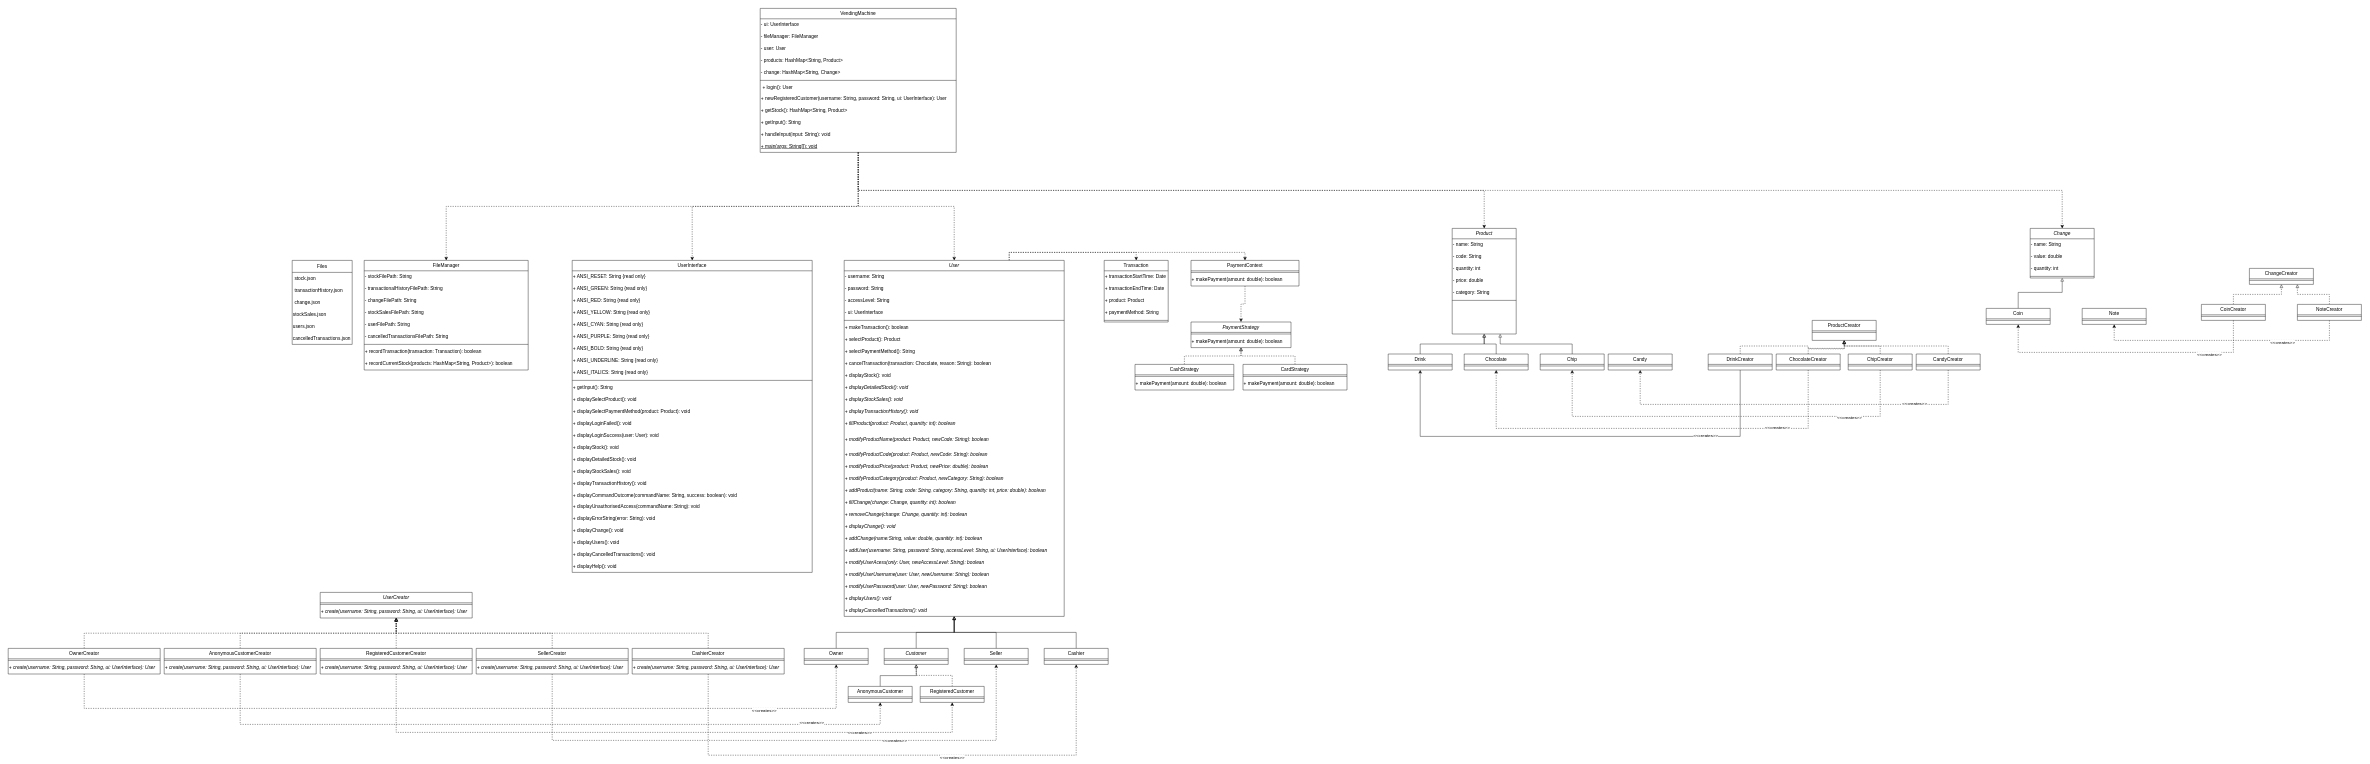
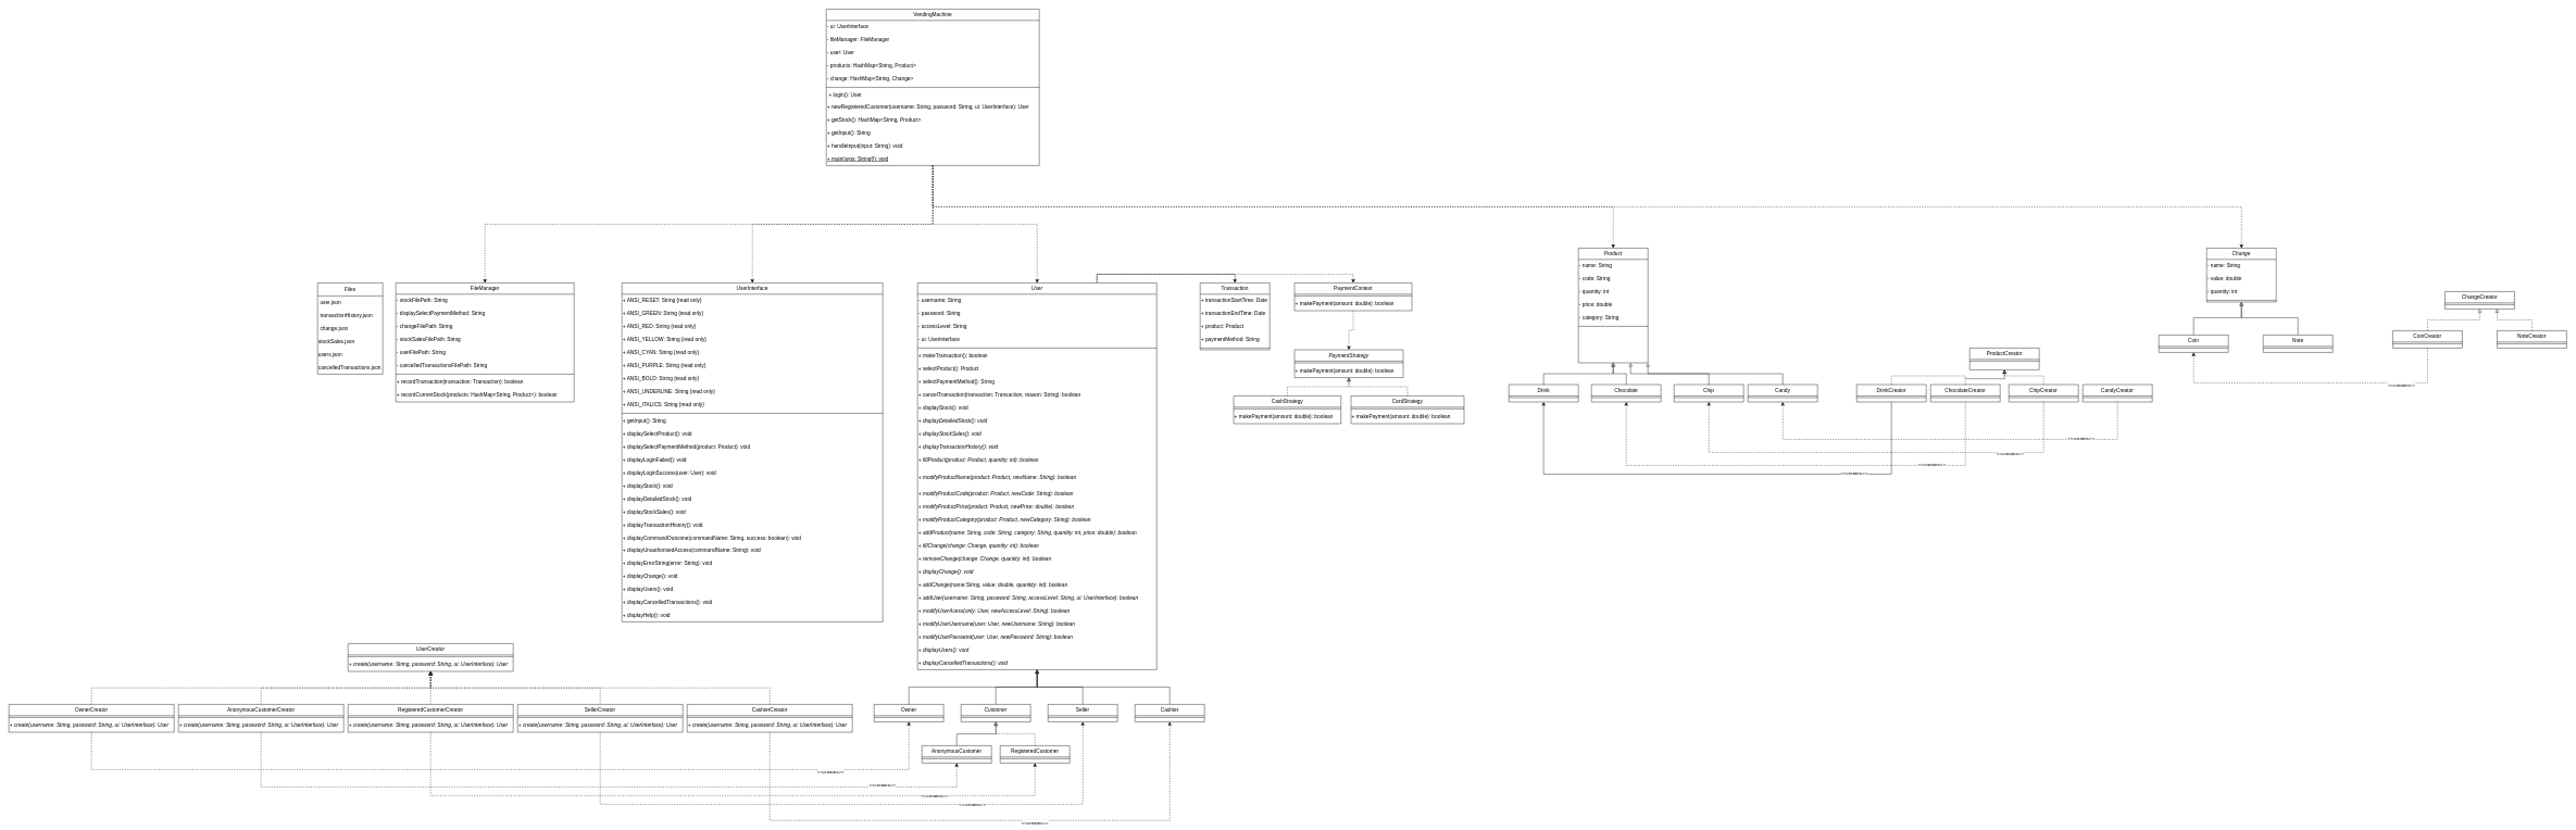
- <mxCell id="29" style="edgeStyle=orthogonalEdgeStyle;rounded=0;orthogonalLoop=1;jettySize=auto;html=1;exitX=0.75;exitY=0;exitDx=0;exitDy=0;entryX=0.5;entryY=0;entryDx=0;entryDy=0;dashed=1;endArrow=classic;endFill=1;" edge="1" parent="1" source="31" target="97"><mxGeometry relative="1" as="geometry" /></mxCell>
+ <mxCell id="29" style="edgeStyle=orthogonalEdgeStyle;rounded=0;orthogonalLoop=1;jettySize=auto;html=1;exitX=0.75;exitY=0;exitDx=0;exitDy=0;entryX=0.5;entryY=0;entryDx=0;entryDy=0;dashed=0;endArrow=classic;endFill=1;" edge="1" parent="1" source="31" target="97"><mxGeometry relative="1" as="geometry" /></mxCell>
- <mxCell id="149" value="stock.json" style="text;strokeColor=none;fillColor=none;align=left;verticalAlign=middle;spacingLeft=4;spacingRight=4;overflow=hidden;points=[[0,0.5],[1,0.5]];portConstraint=eastwest;rotatable=0;" parent="148" vertex="1"><mxGeometry y="30" width="150" height="30" as="geometry" /></mxCell>
+ <mxCell id="149" value="user.json" style="text;strokeColor=none;fillColor=none;align=left;verticalAlign=middle;spacingLeft=4;spacingRight=4;overflow=hidden;points=[[0,0.5],[1,0.5]];portConstraint=eastwest;rotatable=0;" parent="148" vertex="1"><mxGeometry y="30" width="150" height="30" as="geometry" /></mxCell>
- <mxCell id="63" value="- transactionalHistoryFilePath: String" style="text;html=1;strokeColor=none;fillColor=none;align=left;verticalAlign=middle;whiteSpace=wrap;rounded=0;glass=0;labelBackgroundColor=none;fontColor=#000000;" parent="61" vertex="1"><mxGeometry y="56" width="410" height="30" as="geometry" /></mxCell>
+ <mxCell id="63" value="- displaySelectPaymentMethod: String" style="text;html=1;strokeColor=none;fillColor=none;align=left;verticalAlign=middle;whiteSpace=wrap;rounded=0;glass=0;labelBackgroundColor=none;fontColor=#000000;" parent="61" vertex="1"><mxGeometry y="56" width="410" height="30" as="geometry" /></mxCell>
+ <mxCell id="162" style="edgeStyle=orthogonalEdgeStyle;rounded=0;orthogonalLoop=1;jettySize=auto;html=1;exitX=0.5;exitY=0;exitDx=0;exitDy=0;endArrow=block;endFill=0;entryX=0.5;entryY=1;entryDx=0;entryDy=0;" edge="1" parent="1" source="163" target="157"><mxGeometry relative="1" as="geometry"><mxPoint x="5363" y="680" as="targetPoint" /><Array as="points"><mxPoint x="5285" y="730" /><mxPoint x="5155" y="730" /></Array></mxGeometry></mxCell>
- <mxCell id="189" style="edgeStyle=orthogonalEdgeStyle;rounded=0;orthogonalLoop=1;jettySize=auto;html=1;exitX=0.5;exitY=1;exitDx=0;exitDy=0;dashed=1;endArrow=classic;endFill=1;entryX=0.5;entryY=1;entryDx=0;entryDy=0;" edge="1" parent="1" source="191" target="163"><mxGeometry relative="1" as="geometry"><mxPoint x="5273" y="1060" as="targetPoint" /><Array as="points"><mxPoint x="5823" y="850" /><mxPoint x="5285" y="850" /></Array></mxGeometry></mxCell>
- <mxCell id="190" value="&amp;lt;&amp;lt;creates&amp;gt;&amp;gt;" style="edgeLabel;html=1;align=center;verticalAlign=middle;resizable=0;points=[];" vertex="1" connectable="0" parent="189"><mxGeometry x="-0.461" y="4" relative="1" as="geometry"><mxPoint x="1" as="offset" /></mxGeometry></mxCell>
- <mxCell id="183" style="edgeStyle=orthogonalEdgeStyle;rounded=0;orthogonalLoop=1;jettySize=auto;html=1;exitX=0.5;exitY=0;exitDx=0;exitDy=0;dashed=1;endArrow=block;endFill=0;entryX=0.5;entryY=1;entryDx=0;entryDy=0;" edge="1" parent="1" source="186" target="95"><mxGeometry relative="1" as="geometry"><mxPoint x="4790" y="820" as="targetPoint" /><Array as="points"><mxPoint x="4870" y="864" /><mxPoint x="4610" y="864" /></Array></mxGeometry></mxCell>
+ <mxCell id="112" style="edgeStyle=orthogonalEdgeStyle;rounded=0;orthogonalLoop=1;jettySize=auto;html=1;exitX=0.5;exitY=0;exitDx=0;exitDy=0;entryX=1;entryY=1;entryDx=0;entryDy=0;endArrow=block;endFill=0;" edge="1" parent="1" source="113" target="88"><mxGeometry relative="1" as="geometry" /></mxCell>
- <mxCell id="40" value="+ cancelTransaction(transaction: Chocolate, reason: String): boolean" style="text;html=1;strokeColor=none;fillColor=none;align=left;verticalAlign=middle;whiteSpace=wrap;rounded=0;" vertex="1" parent="31"><mxGeometry y="244" width="550" height="30" as="geometry" /></mxCell>
+ <mxCell id="40" value="+ cancelTransaction(transaction: Transaction, reason: String): boolean" style="text;html=1;strokeColor=none;fillColor=none;align=left;verticalAlign=middle;whiteSpace=wrap;rounded=0;" vertex="1" parent="31"><mxGeometry y="244" width="550" height="30" as="geometry" /></mxCell>
- <mxCell id="46" value="+ modifyProductName(product: Product, newCode: String): boolean" style="text;html=1;strokeColor=none;fillColor=none;align=left;verticalAlign=middle;whiteSpace=wrap;rounded=0;fontStyle=2" parent="31" vertex="1"><mxGeometry y="424" width="550" height="46" as="geometry" /></mxCell>
+ <mxCell id="46" value="+ modifyProductName(product: Product, newName: String): boolean" style="text;html=1;strokeColor=none;fillColor=none;align=left;verticalAlign=middle;whiteSpace=wrap;rounded=0;fontStyle=2" parent="31" vertex="1"><mxGeometry y="424" width="550" height="46" as="geometry" /></mxCell>
